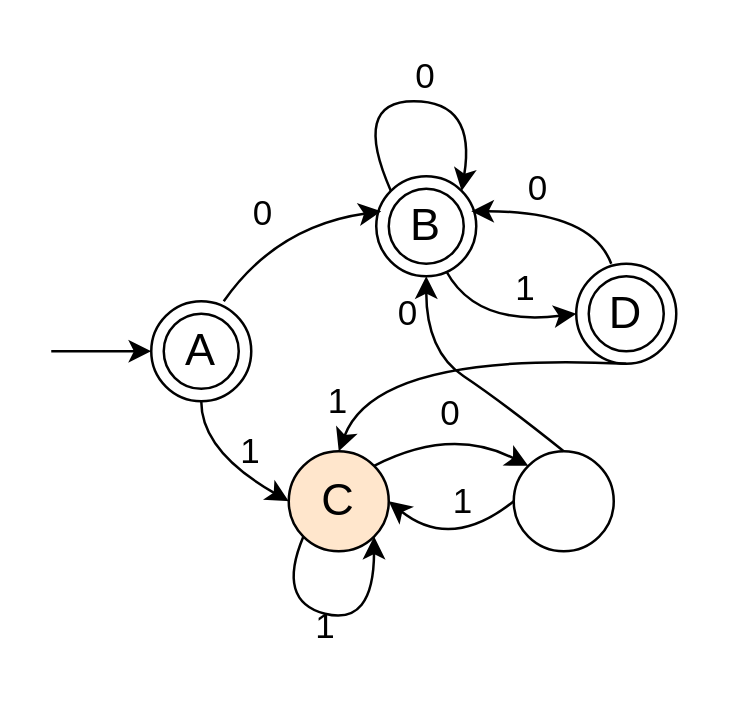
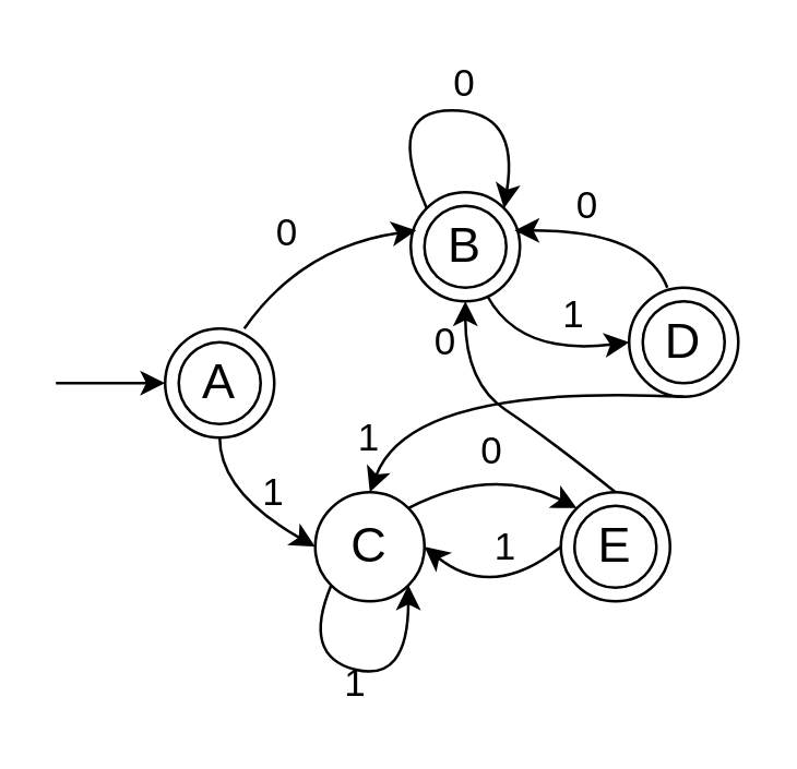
- <mxCell id="3" value="C" style="ellipse;whiteSpace=wrap;html=1;fontSize=18;fillColor=#ffe6cc;" vertex="1" parent="1"><mxGeometry x="115" y="180" width="40" height="40" as="geometry" /></mxCell>
+ <mxCell id="3" value="C" style="ellipse;whiteSpace=wrap;html=1;fontSize=18;" vertex="1" parent="1"><mxGeometry x="115" y="180" width="40" height="40" as="geometry" /></mxCell>
+ <mxCell id="22" value="E" style="ellipse;whiteSpace=wrap;html=1;aspect=fixed;fillColor=none;gradientColor=none;fontSize=18;" vertex="1" parent="19"><mxGeometry x="5" y="5" width="30" height="30" as="geometry" /></mxCell>
